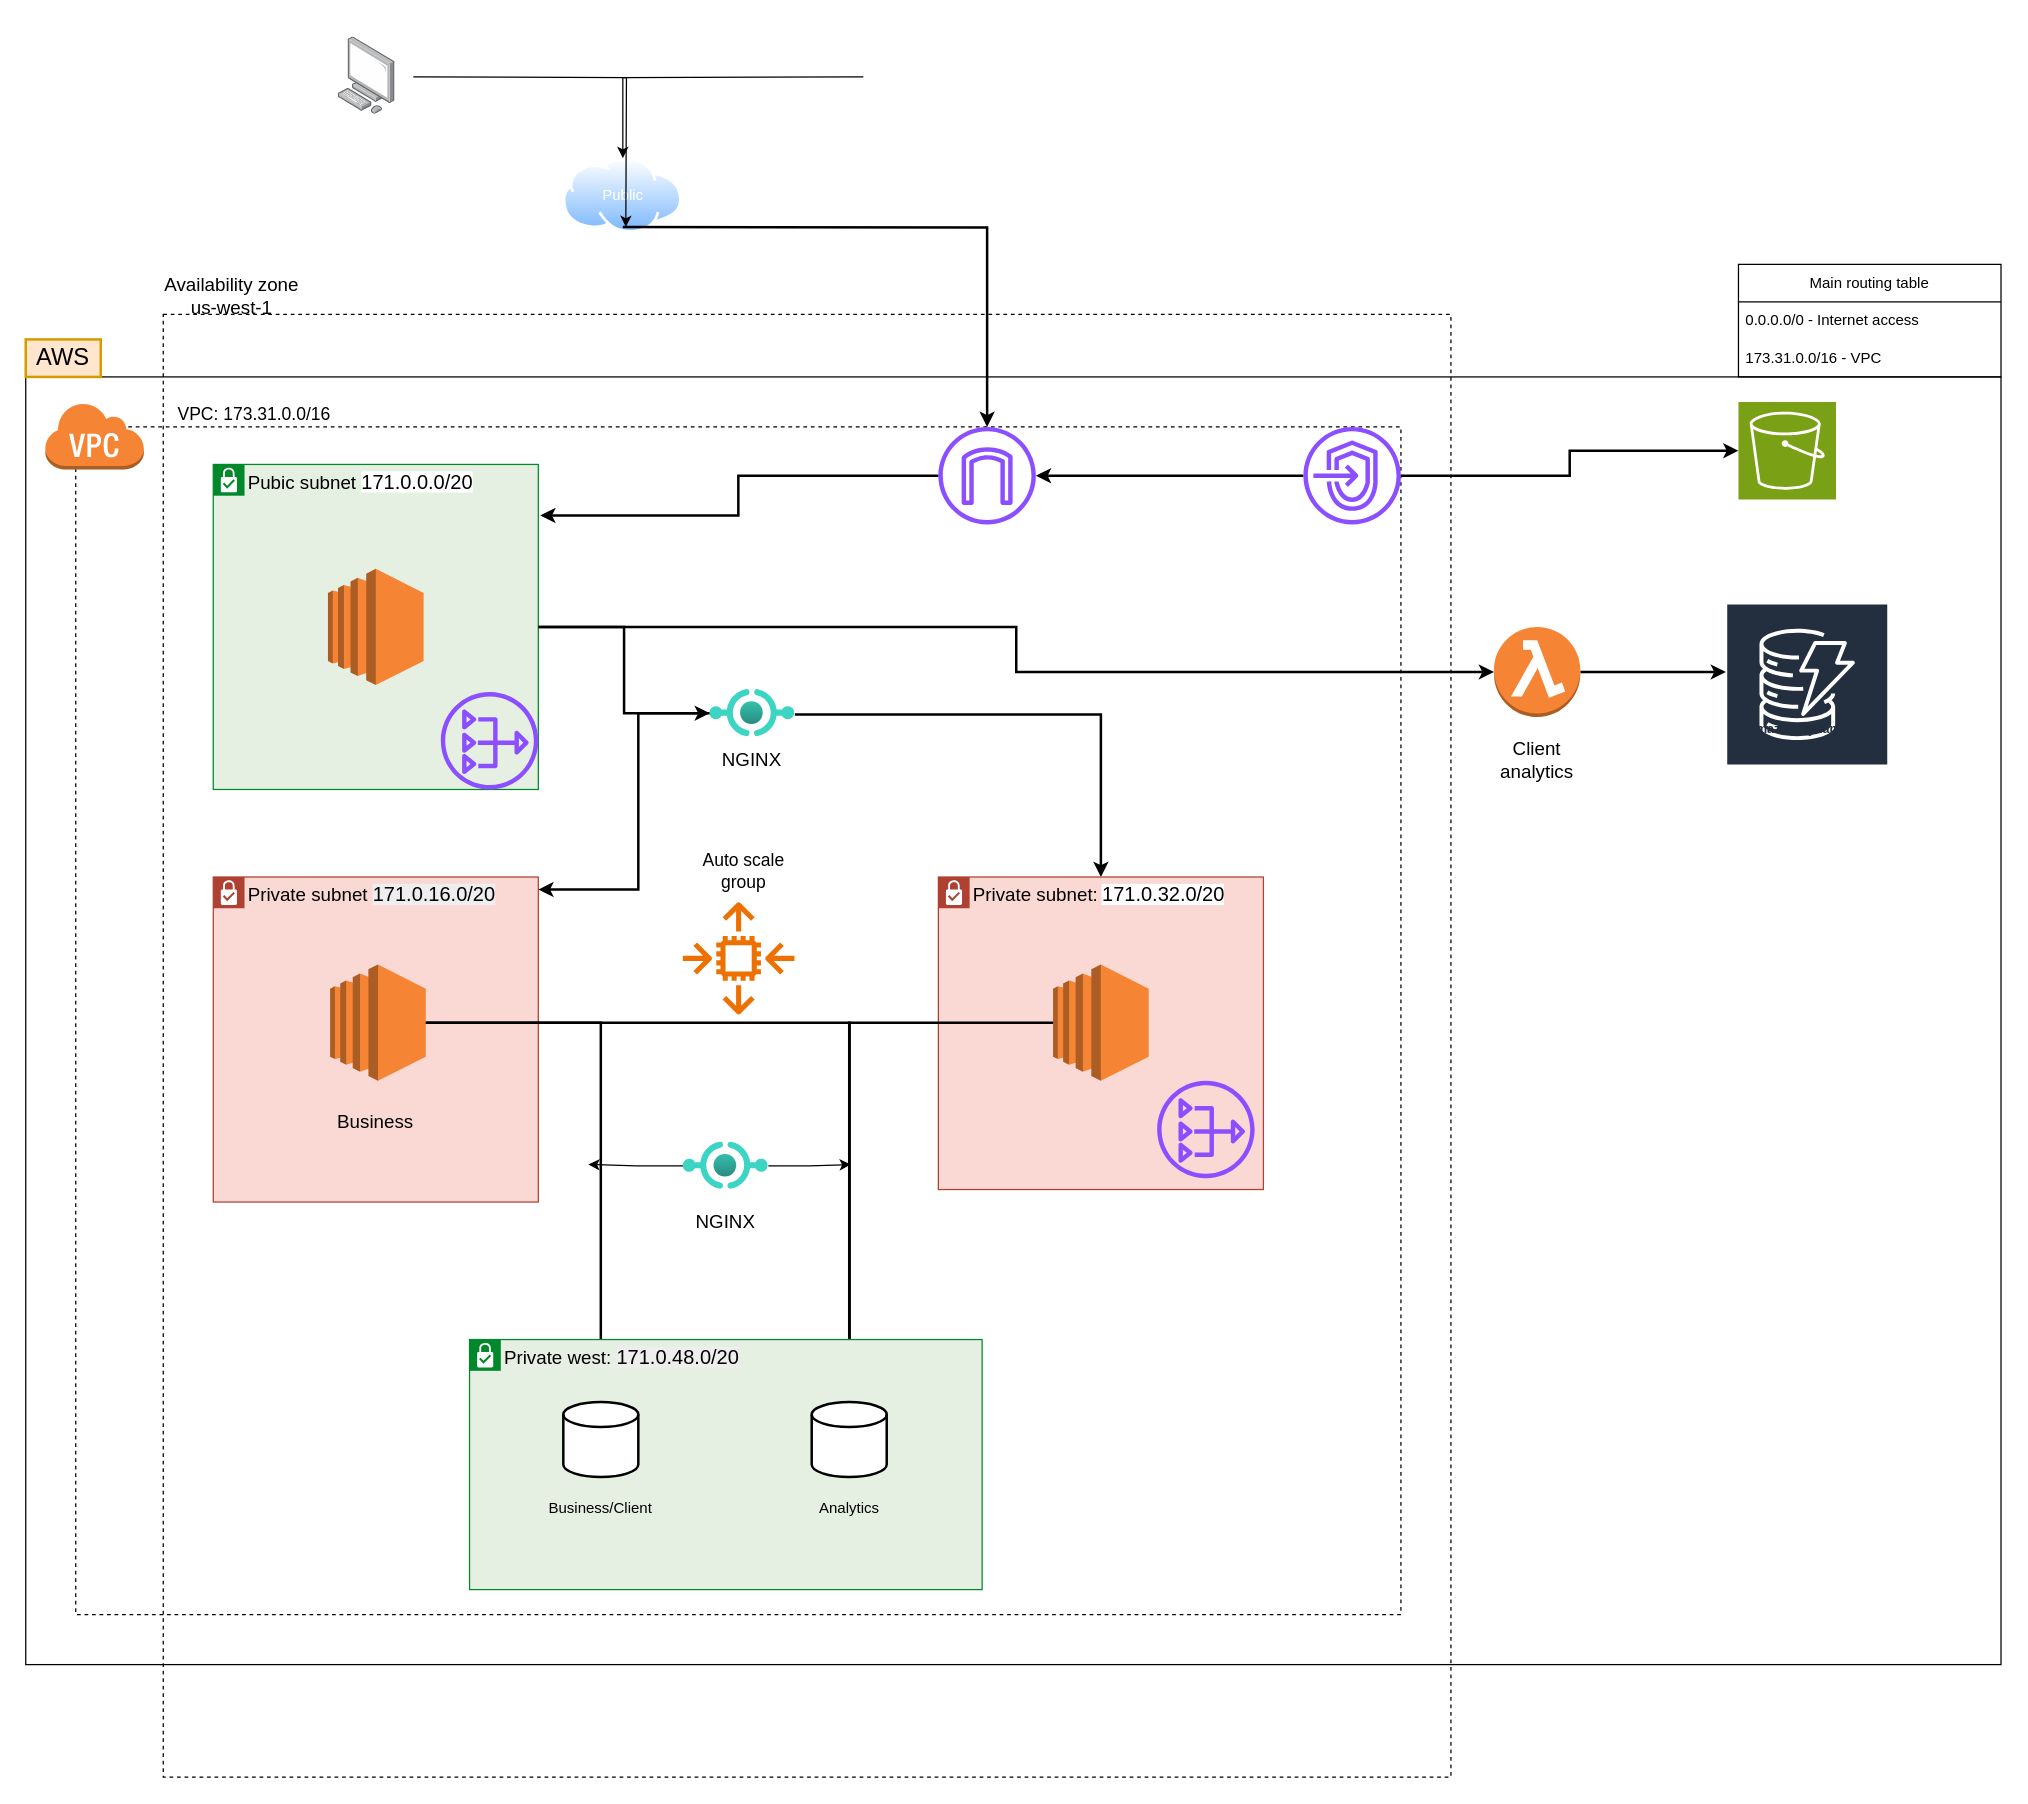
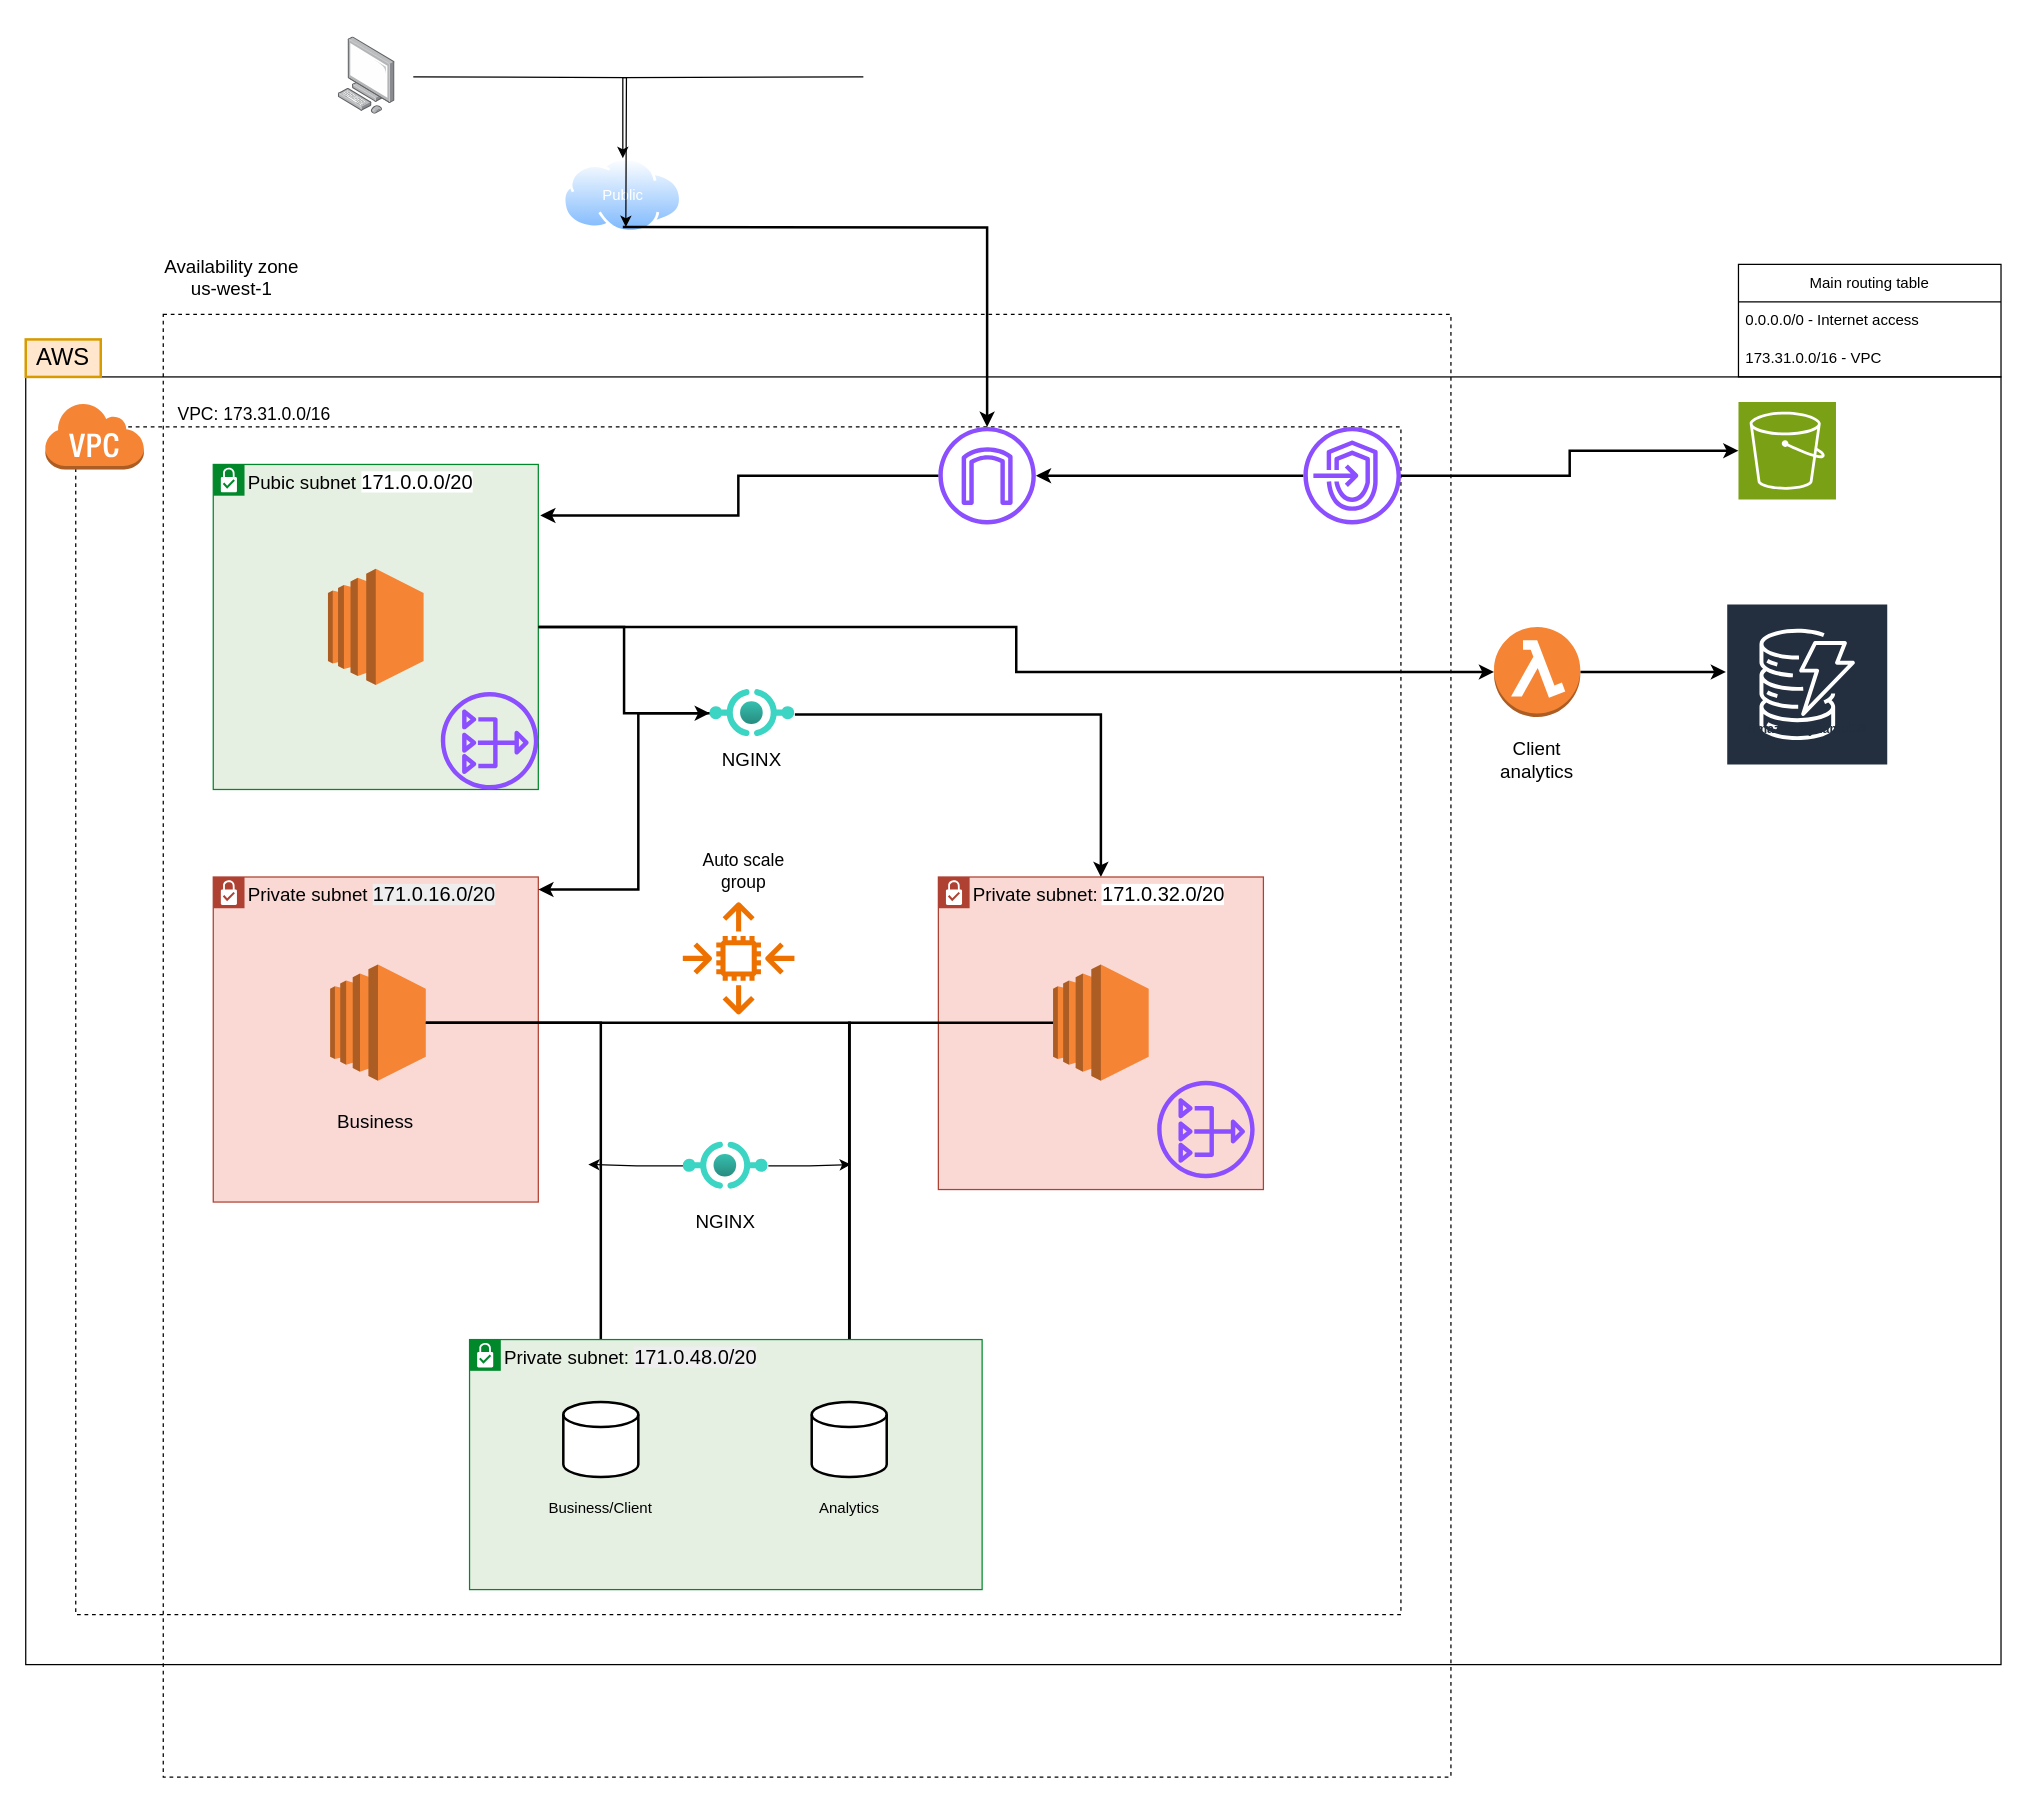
- <mxCell id="12" value="Availability zone us-west-1" style="text;html=1;align=center;verticalAlign=middle;whiteSpace=wrap;rounded=0;fontSize=15;" vertex="1" parent="1"><mxGeometry x="130" y="221" width="110" height="30" as="geometry" /></mxCell>
+ <mxCell id="12" value="Availability zone us-west-1" style="text;html=1;align=center;verticalAlign=middle;whiteSpace=wrap;rounded=0;fontSize=15;" vertex="1" parent="1"><mxGeometry x="130" y="206" width="110" height="30" as="geometry" /></mxCell>
- <mxCell id="49" value="&lt;font style=&quot;font-size: 15px;&quot;&gt;Private west:&amp;nbsp;&lt;/font&gt;&lt;span style=&quot;font-family: arial, helvetica, sans-serif; font-size: 16px; background-color: rgb(238, 238, 238);&quot;&gt;171.0.48.0/20&lt;/span&gt;" style="shape=mxgraph.ibm.box;prType=subnet;fontStyle=0;verticalAlign=top;align=left;spacingLeft=32;spacingTop=4;fillColor=#E6F0E2;rounded=0;whiteSpace=wrap;html=1;strokeColor=#00882B;strokeWidth=1;dashed=0;container=1;spacing=-4;collapsible=0;expand=0;recursiveResize=0;" vertex="1" parent="1"><mxGeometry x="375" y="1071" width="410" height="200" as="geometry" /></mxCell>
+ <mxCell id="49" value="&lt;font style=&quot;font-size: 15px;&quot;&gt;Private subnet:&amp;nbsp;&lt;/font&gt;&lt;span style=&quot;font-family: arial, helvetica, sans-serif; font-size: 16px; background-color: rgb(238, 238, 238);&quot;&gt;171.0.48.0/20&lt;/span&gt;" style="shape=mxgraph.ibm.box;prType=subnet;fontStyle=0;verticalAlign=top;align=left;spacingLeft=32;spacingTop=4;fillColor=#E6F0E2;rounded=0;whiteSpace=wrap;html=1;strokeColor=#00882B;strokeWidth=1;dashed=0;container=1;spacing=-4;collapsible=0;expand=0;recursiveResize=0;" vertex="1" parent="1"><mxGeometry x="375" y="1071" width="410" height="200" as="geometry" /></mxCell>
